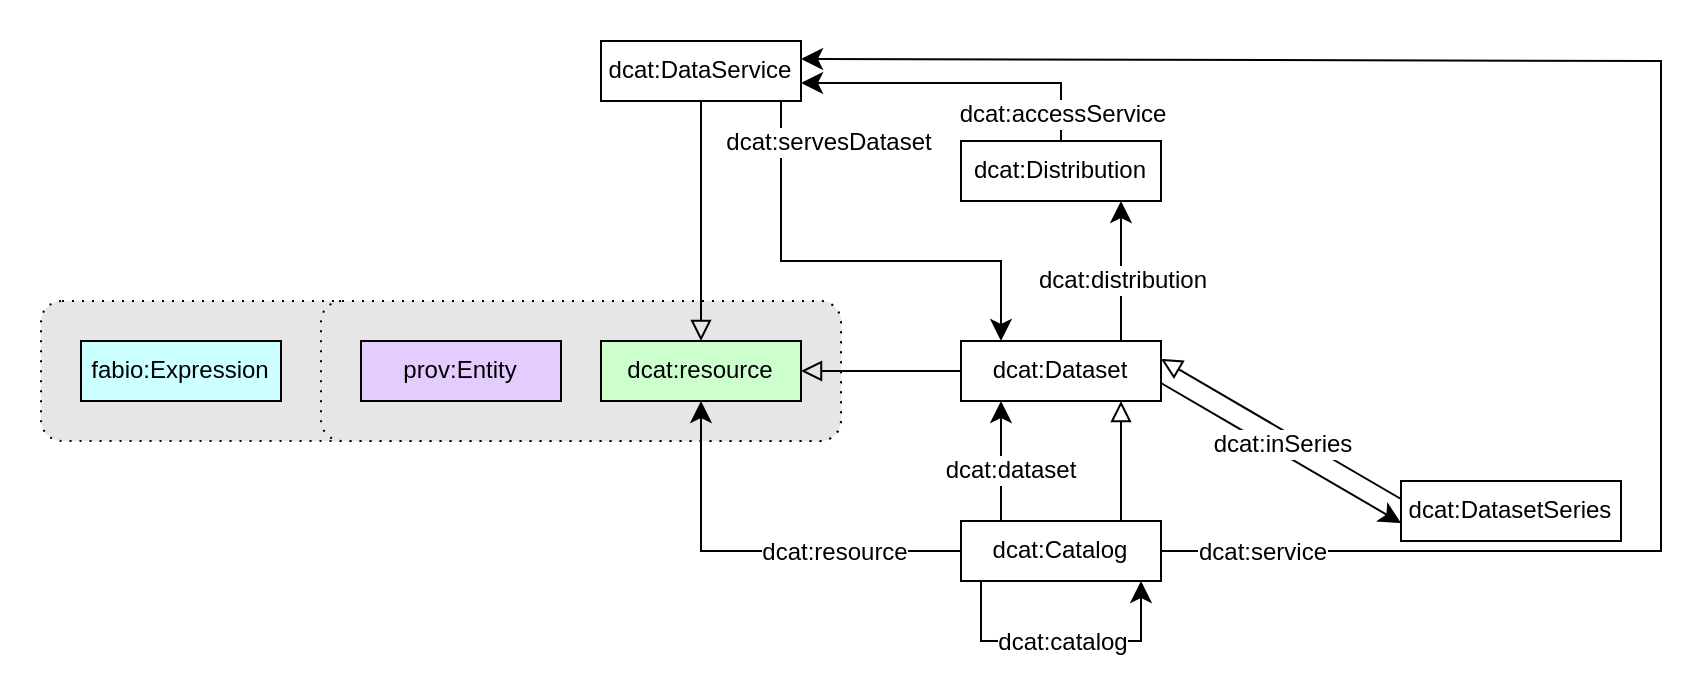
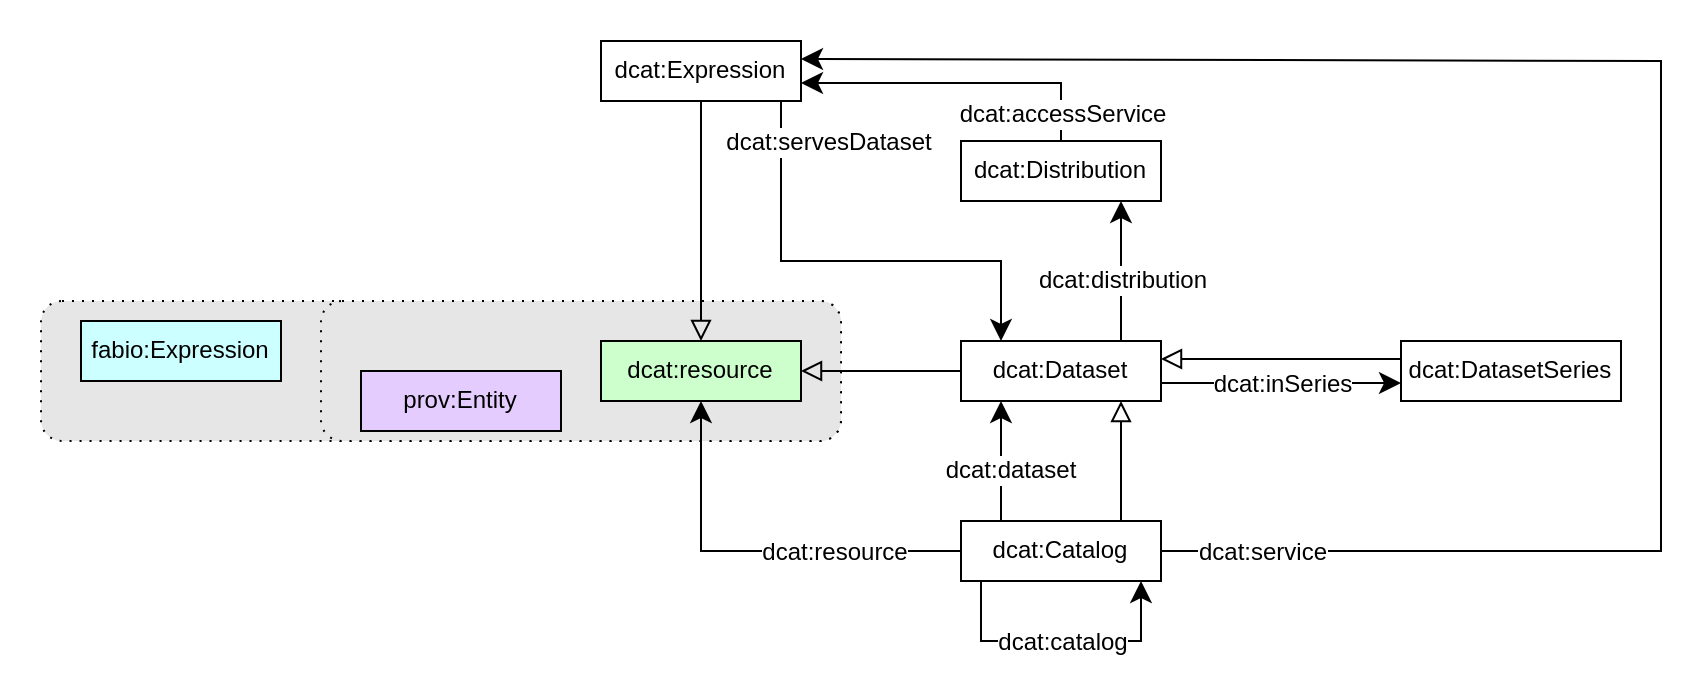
- <mxCell id="12" value="dcat:DataService" style="rounded=0;whiteSpace=wrap;html=1;snapToPoint=1;points=[[0.1,0],[0.2,0],[0.3,0],[0.4,0],[0.5,0],[0.6,0],[0.7,0],[0.8,0],[0.9,0],[0,0.1],[0,0.3],[0,0.5],[0,0.7],[0,0.9],[0.1,1],[0.2,1],[0.3,1],[0.4,1],[0.5,1],[0.6,1],[0.7,1],[0.8,1],[0.9,1],[1,0.1],[1,0.3],[1,0.5],[1,0.7],[1,0.9]];" vertex="1" parent="1"><mxGeometry x="300" y="20" width="100" height="30" as="geometry" /></mxCell>
+ <mxCell id="12" value="dcat:Expression" style="rounded=0;whiteSpace=wrap;html=1;snapToPoint=1;points=[[0.1,0],[0.2,0],[0.3,0],[0.4,0],[0.5,0],[0.6,0],[0.7,0],[0.8,0],[0.9,0],[0,0.1],[0,0.3],[0,0.5],[0,0.7],[0,0.9],[0.1,1],[0.2,1],[0.3,1],[0.4,1],[0.5,1],[0.6,1],[0.7,1],[0.8,1],[0.9,1],[1,0.1],[1,0.3],[1,0.5],[1,0.7],[1,0.9]];" vertex="1" parent="1"><mxGeometry x="300" y="20" width="100" height="30" as="geometry" /></mxCell>
- <mxCell id="5" value="fabio:Expression" style="rounded=0;whiteSpace=wrap;html=1;snapToPoint=1;points=[[0.1,0],[0.2,0],[0.3,0],[0.4,0],[0.5,0],[0.6,0],[0.7,0],[0.8,0],[0.9,0],[0,0.1],[0,0.3],[0,0.5],[0,0.7],[0,0.9],[0.1,1],[0.2,1],[0.3,1],[0.4,1],[0.5,1],[0.6,1],[0.7,1],[0.8,1],[0.9,1],[1,0.1],[1,0.3],[1,0.5],[1,0.7],[1,0.9]];fillColor=#CCFFFF;" vertex="1" parent="1"><mxGeometry x="40" y="170" width="100" height="30" as="geometry" /></mxCell>
+ <mxCell id="5" value="fabio:Expression" style="rounded=0;whiteSpace=wrap;html=1;snapToPoint=1;points=[[0.1,0],[0.2,0],[0.3,0],[0.4,0],[0.5,0],[0.6,0],[0.7,0],[0.8,0],[0.9,0],[0,0.1],[0,0.3],[0,0.5],[0,0.7],[0,0.9],[0.1,1],[0.2,1],[0.3,1],[0.4,1],[0.5,1],[0.6,1],[0.7,1],[0.8,1],[0.9,1],[1,0.1],[1,0.3],[1,0.5],[1,0.7],[1,0.9]];fillColor=#CCFFFF;" vertex="1" parent="1"><mxGeometry x="40" y="160" width="100" height="30" as="geometry" /></mxCell>
- <mxCell id="4" value="prov:Entity" style="rounded=0;whiteSpace=wrap;html=1;snapToPoint=1;points=[[0.1,0],[0.2,0],[0.3,0],[0.4,0],[0.5,0],[0.6,0],[0.7,0],[0.8,0],[0.9,0],[0,0.1],[0,0.3],[0,0.5],[0,0.7],[0,0.9],[0.1,1],[0.2,1],[0.3,1],[0.4,1],[0.5,1],[0.6,1],[0.7,1],[0.8,1],[0.9,1],[1,0.1],[1,0.3],[1,0.5],[1,0.7],[1,0.9]];fillColor=#E5CCFF;" vertex="1" parent="1"><mxGeometry x="180" y="170" width="100" height="30" as="geometry" /></mxCell>
+ <mxCell id="4" value="prov:Entity" style="rounded=0;whiteSpace=wrap;html=1;snapToPoint=1;points=[[0.1,0],[0.2,0],[0.3,0],[0.4,0],[0.5,0],[0.6,0],[0.7,0],[0.8,0],[0.9,0],[0,0.1],[0,0.3],[0,0.5],[0,0.7],[0,0.9],[0.1,1],[0.2,1],[0.3,1],[0.4,1],[0.5,1],[0.6,1],[0.7,1],[0.8,1],[0.9,1],[1,0.1],[1,0.3],[1,0.5],[1,0.7],[1,0.9]];fillColor=#E5CCFF;" vertex="1" parent="1"><mxGeometry x="180" y="185" width="100" height="30" as="geometry" /></mxCell>
- <mxCell id="14" value="dcat:DatasetSeries" style="rounded=0;whiteSpace=wrap;html=1;snapToPoint=1;points=[[0.1,0],[0.2,0],[0.3,0],[0.4,0],[0.5,0],[0.6,0],[0.7,0],[0.8,0],[0.9,0],[0,0.1],[0,0.3],[0,0.5],[0,0.7],[0,0.9],[0.1,1],[0.2,1],[0.3,1],[0.4,1],[0.5,1],[0.6,1],[0.7,1],[0.8,1],[0.9,1],[1,0.1],[1,0.3],[1,0.5],[1,0.7],[1,0.9]];" vertex="1" parent="1"><mxGeometry x="700" y="240" width="110" height="30" as="geometry" /></mxCell>
+ <mxCell id="14" value="dcat:DatasetSeries" style="rounded=0;whiteSpace=wrap;html=1;snapToPoint=1;points=[[0.1,0],[0.2,0],[0.3,0],[0.4,0],[0.5,0],[0.6,0],[0.7,0],[0.8,0],[0.9,0],[0,0.1],[0,0.3],[0,0.5],[0,0.7],[0,0.9],[0.1,1],[0.2,1],[0.3,1],[0.4,1],[0.5,1],[0.6,1],[0.7,1],[0.8,1],[0.9,1],[1,0.1],[1,0.3],[1,0.5],[1,0.7],[1,0.9]];" vertex="1" parent="1"><mxGeometry x="700" y="170" width="110" height="30" as="geometry" /></mxCell>
